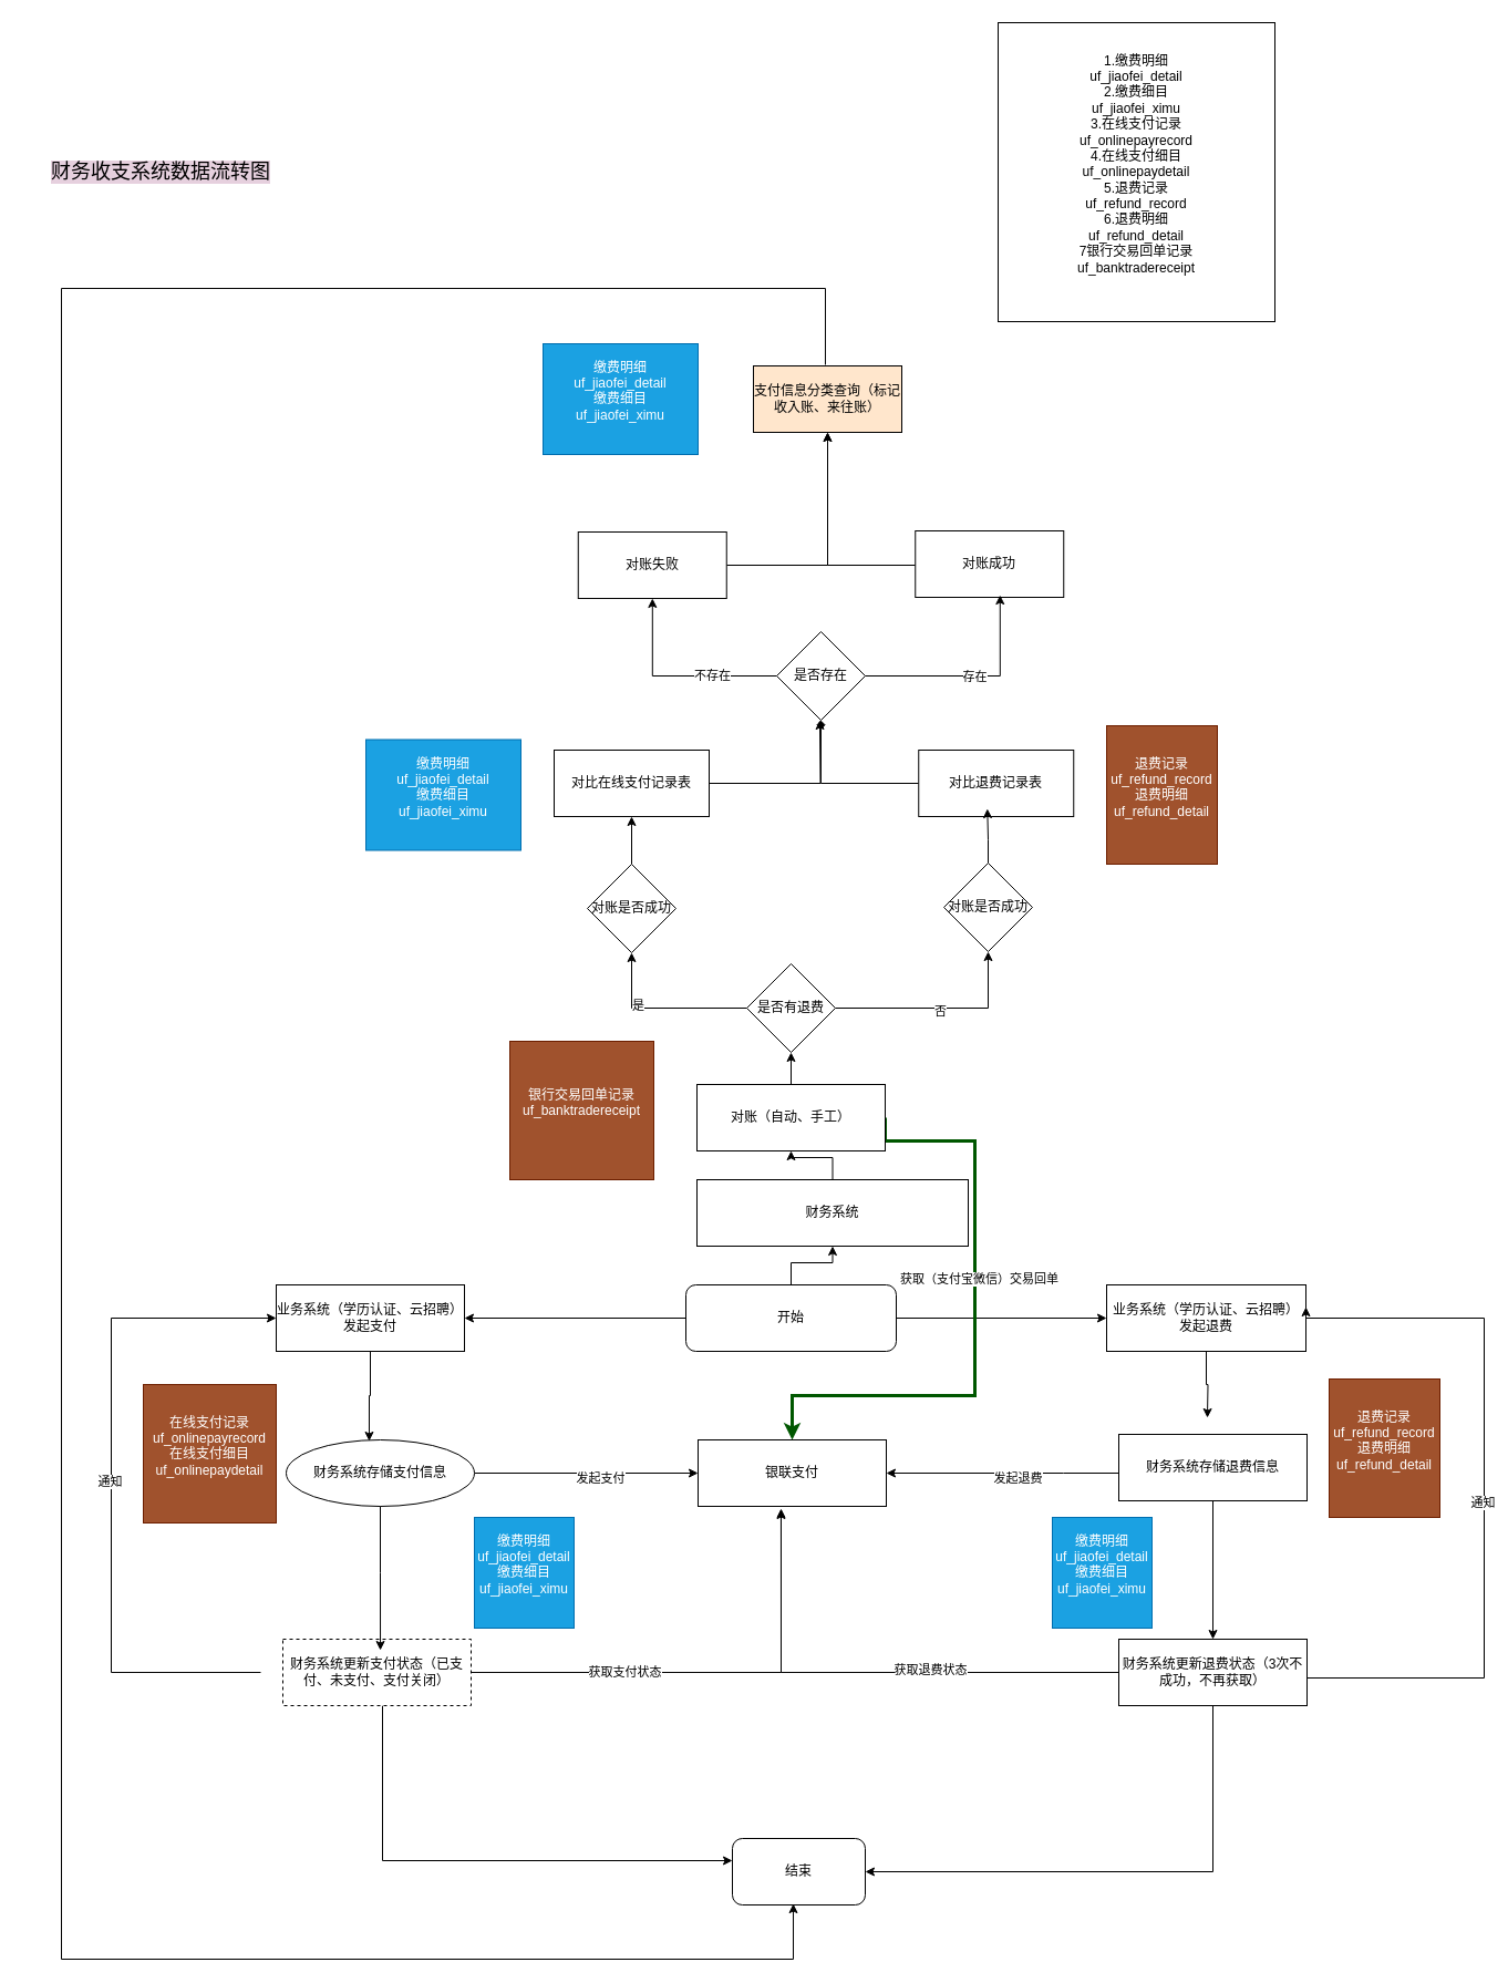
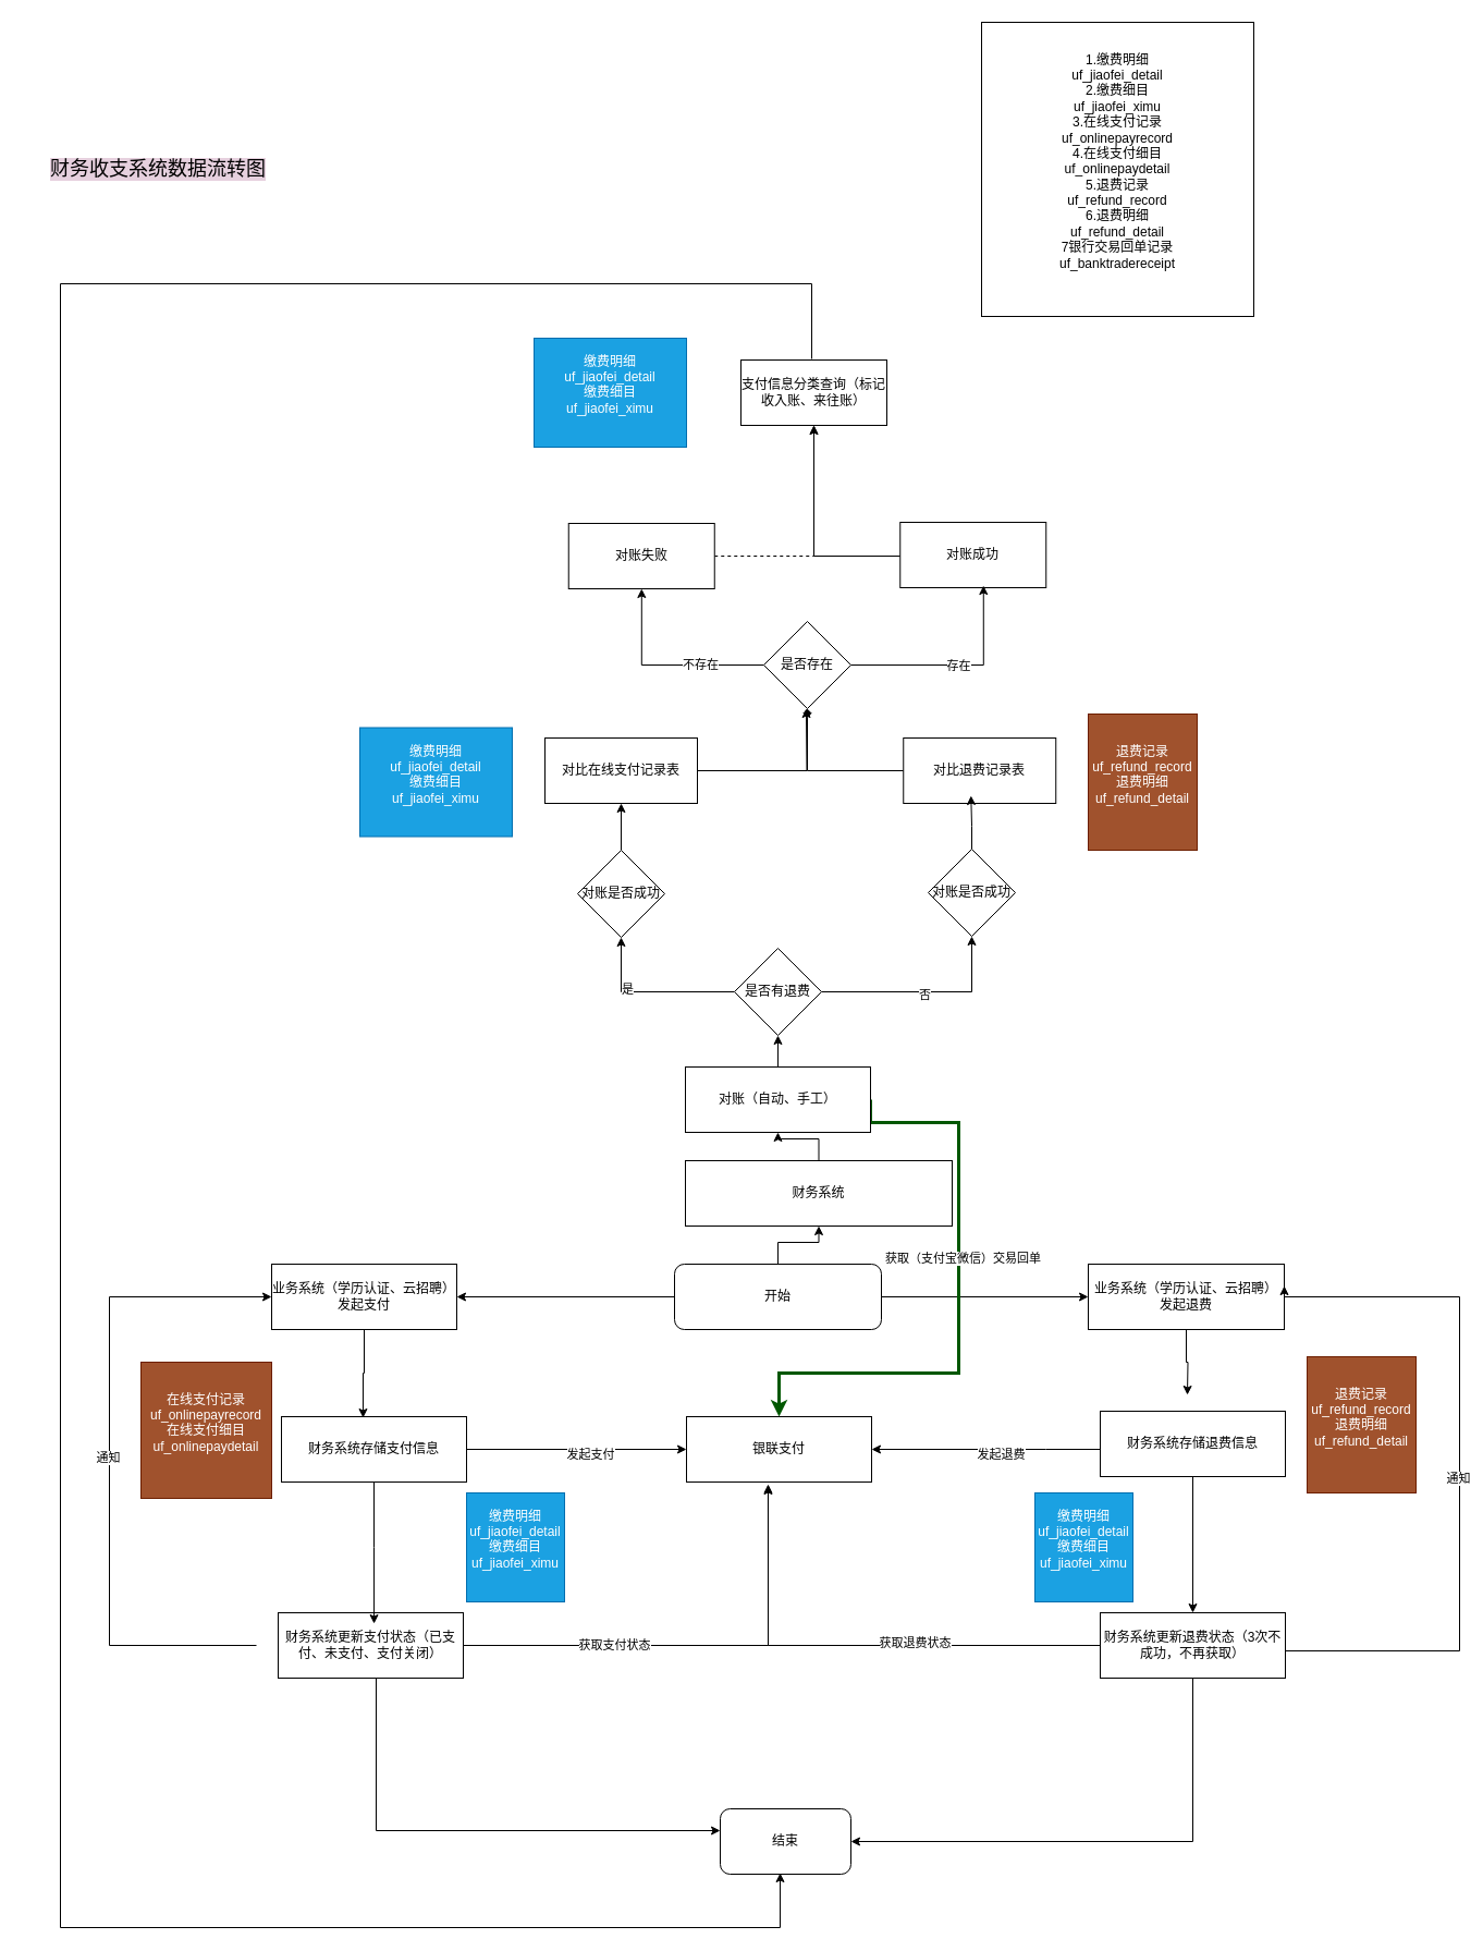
- <mxCell id="23" value="支付信息分类查询（标记收入账、来往账）" style="rounded=0;whiteSpace=wrap;html=1;fillColor=#ffe6cc;" parent="1" vertex="1"><mxGeometry x="680" y="330" width="134" height="60" as="geometry" /></mxCell>
+ <mxCell id="23" value="支付信息分类查询（标记收入账、来往账）" style="rounded=0;whiteSpace=wrap;html=1;" parent="1" vertex="1"><mxGeometry x="680" y="330" width="134" height="60" as="geometry" /></mxCell>
- <mxCell id="56" style="edgeStyle=orthogonalEdgeStyle;rounded=0;orthogonalLoop=1;jettySize=auto;html=1;entryX=0.5;entryY=1;entryDx=0;entryDy=0;" parent="1" source="57" target="23" edge="1"><mxGeometry relative="1" as="geometry" /></mxCell>
+ <mxCell id="56" style="edgeStyle=orthogonalEdgeStyle;rounded=0;orthogonalLoop=1;jettySize=auto;html=1;entryX=0.5;entryY=1;entryDx=0;entryDy=0;dashed=1;" parent="1" source="57" target="23" edge="1"><mxGeometry relative="1" as="geometry" /></mxCell>
- <mxCell id="54" value="银行交易回单记录&lt;div&gt;uf_banktradereceipt&lt;br&gt;&lt;/div&gt;&lt;div&gt;&lt;br&gt;&lt;/div&gt;" style="text;html=1;align=center;verticalAlign=middle;whiteSpace=wrap;rounded=0;fillColor=#a0522d;fontColor=#ffffff;strokeColor=#6D1F00;" parent="1" vertex="1"><mxGeometry x="460" y="940" width="130" height="125" as="geometry" /></mxCell>
- <mxCell id="12" value="财务系统存储支付信息" style="ellipse;whiteSpace=wrap;html=1;" parent="1" vertex="1"><mxGeometry x="258" y="1300" width="170" height="60" as="geometry" /></mxCell>
+ <mxCell id="12" value="财务系统存储支付信息" style="rounded=0;whiteSpace=wrap;html=1;" parent="1" vertex="1"><mxGeometry x="258" y="1300" width="170" height="60" as="geometry" /></mxCell>
- <mxCell id="16" value="财务系统更新支付状态（已支付、未支付、支付关闭）" style="rounded=0;whiteSpace=wrap;html=1;dashed=1;" parent="1" vertex="1"><mxGeometry x="255" y="1480" width="170" height="60" as="geometry" /></mxCell>
+ <mxCell id="16" value="财务系统更新支付状态（已支付、未支付、支付关闭）" style="rounded=0;whiteSpace=wrap;html=1;" parent="1" vertex="1"><mxGeometry x="255" y="1480" width="170" height="60" as="geometry" /></mxCell>
